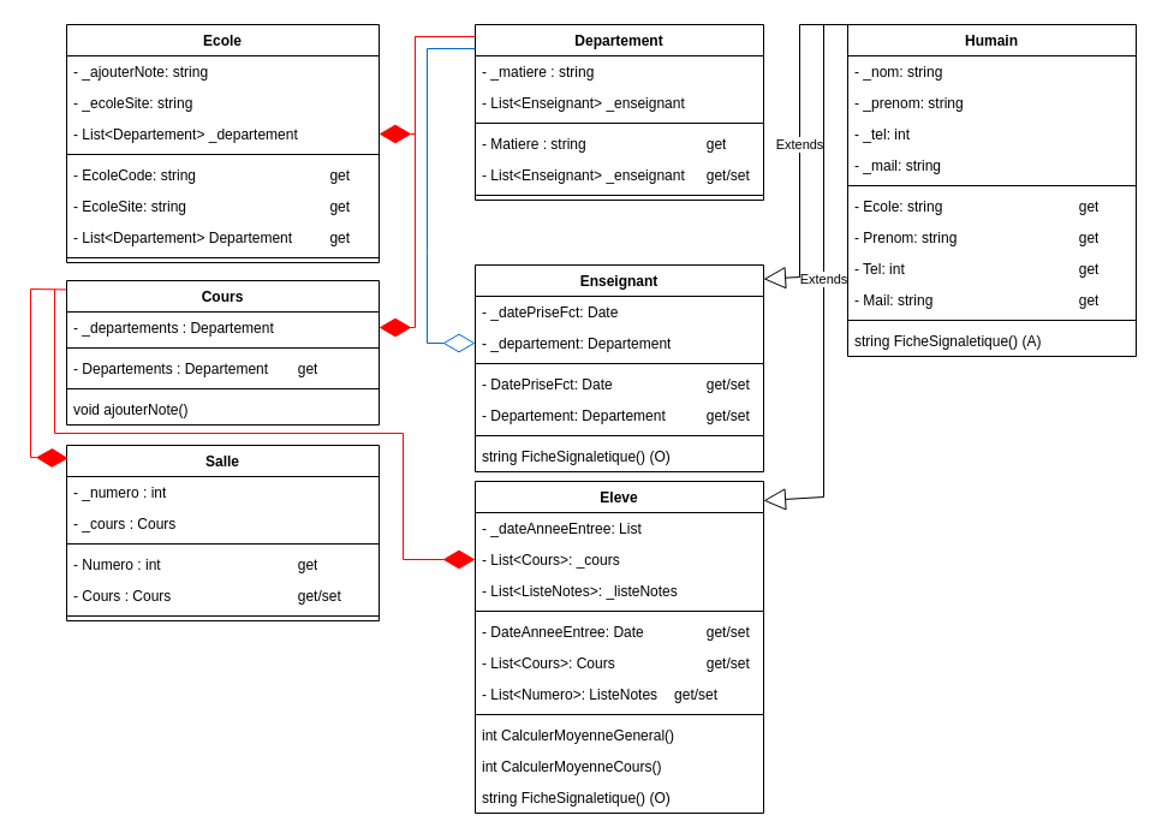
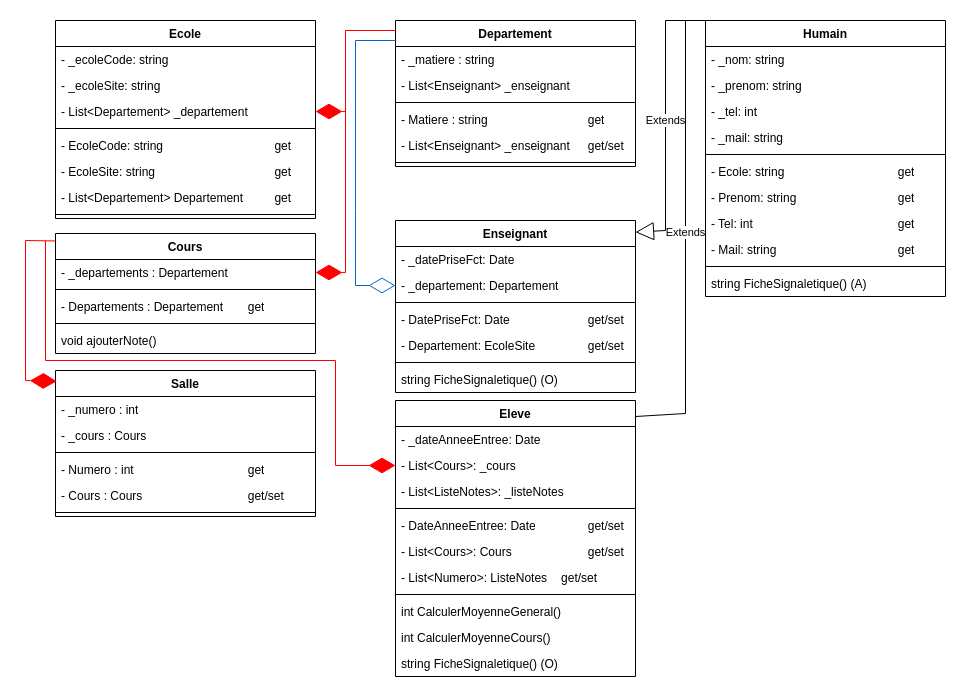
- <mxCell id="3" value="- _ajouterNote: string" style="text;strokeColor=none;fillColor=none;align=left;verticalAlign=top;spacingLeft=4;spacingRight=4;overflow=hidden;rotatable=0;points=[[0,0.5],[1,0.5]];portConstraint=eastwest;whiteSpace=wrap;html=1;" parent="2" vertex="1"><mxGeometry y="26" width="260" height="26" as="geometry" /></mxCell>
+ <mxCell id="3" value="- _ecoleCode: string" style="text;strokeColor=none;fillColor=none;align=left;verticalAlign=top;spacingLeft=4;spacingRight=4;overflow=hidden;rotatable=0;points=[[0,0.5],[1,0.5]];portConstraint=eastwest;whiteSpace=wrap;html=1;" parent="2" vertex="1"><mxGeometry y="26" width="260" height="26" as="geometry" /></mxCell>
- <mxCell id="23" value="- Departement: Departement &lt;span style=&quot;white-space: pre;&quot;&gt;&#09;&lt;/span&gt;&lt;span style=&quot;white-space: pre;&quot;&gt;&#09;&lt;/span&gt;get/set" style="text;strokeColor=none;fillColor=none;align=left;verticalAlign=top;spacingLeft=4;spacingRight=4;overflow=hidden;rotatable=0;points=[[0,0.5],[1,0.5]];portConstraint=eastwest;whiteSpace=wrap;html=1;" vertex="1" parent="18"><mxGeometry y="112" width="240" height="26" as="geometry" /></mxCell>
+ <mxCell id="23" value="- Departement: EcoleSite &lt;span style=&quot;white-space: pre;&quot;&gt;&#09;&lt;/span&gt;&lt;span style=&quot;white-space: pre;&quot;&gt;&#09;&lt;/span&gt;get/set" style="text;strokeColor=none;fillColor=none;align=left;verticalAlign=top;spacingLeft=4;spacingRight=4;overflow=hidden;rotatable=0;points=[[0,0.5],[1,0.5]];portConstraint=eastwest;whiteSpace=wrap;html=1;" vertex="1" parent="18"><mxGeometry y="112" width="240" height="26" as="geometry" /></mxCell>
- <mxCell id="53" value="Extends" style="endArrow=block;endSize=16;endFill=0;html=1;rounded=0;exitX=0;exitY=0;exitDx=0;exitDy=0;entryX=1;entryY=0.058;entryDx=0;entryDy=0;entryPerimeter=0;" edge="1" parent="1" source="28" target="40"><mxGeometry width="160" relative="1" as="geometry"><mxPoint x="720" y="270" as="sourcePoint" /><mxPoint x="660" y="430" as="targetPoint" /><Array as="points"><mxPoint x="680" y="20" /><mxPoint x="680" y="413" /></Array></mxGeometry></mxCell>
+ <mxCell id="53" value="Extends" style="endArrow=none;endSize=16;endFill=0;html=1;rounded=0;exitX=0;exitY=0;exitDx=0;exitDy=0;entryX=1;entryY=0.058;entryDx=0;entryDy=0;entryPerimeter=0;" edge="1" parent="1" source="28" target="40"><mxGeometry width="160" relative="1" as="geometry"><mxPoint x="720" y="270" as="sourcePoint" /><mxPoint x="660" y="430" as="targetPoint" /><Array as="points"><mxPoint x="680" y="20" /><mxPoint x="680" y="413" /></Array></mxGeometry></mxCell>
- <mxCell id="41" value="- _dateAnneeEntree: List" style="text;strokeColor=none;fillColor=none;align=left;verticalAlign=top;spacingLeft=4;spacingRight=4;overflow=hidden;rotatable=0;points=[[0,0.5],[1,0.5]];portConstraint=eastwest;whiteSpace=wrap;html=1;" vertex="1" parent="40"><mxGeometry y="26" width="240" height="26" as="geometry" /></mxCell>
+ <mxCell id="41" value="- _dateAnneeEntree: Date" style="text;strokeColor=none;fillColor=none;align=left;verticalAlign=top;spacingLeft=4;spacingRight=4;overflow=hidden;rotatable=0;points=[[0,0.5],[1,0.5]];portConstraint=eastwest;whiteSpace=wrap;html=1;" vertex="1" parent="40"><mxGeometry y="26" width="240" height="26" as="geometry" /></mxCell>
